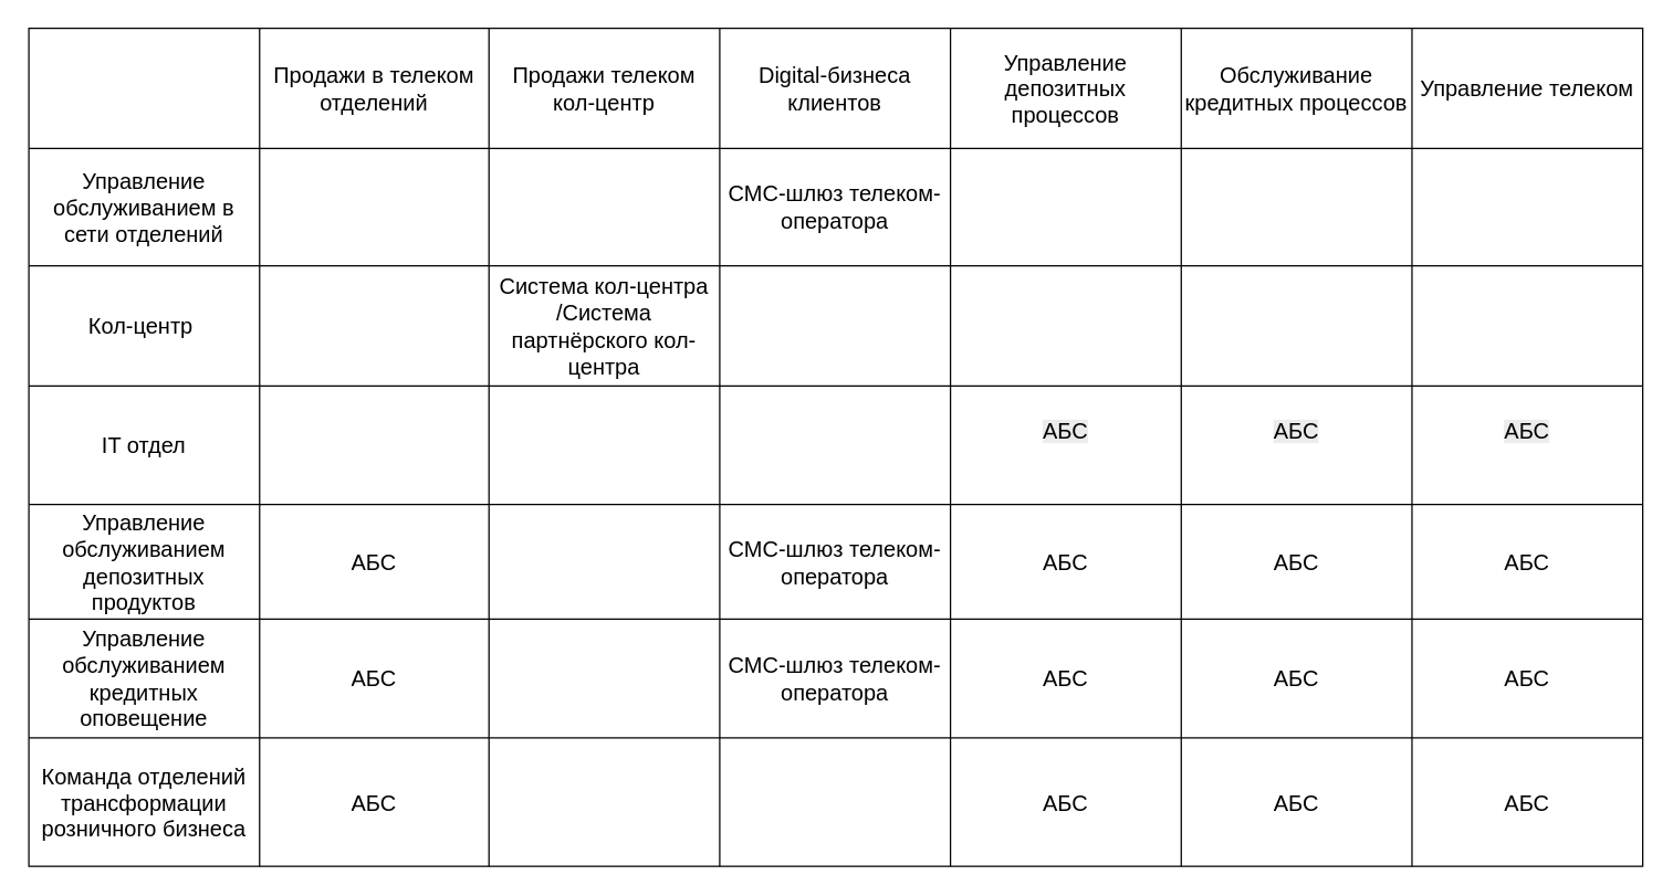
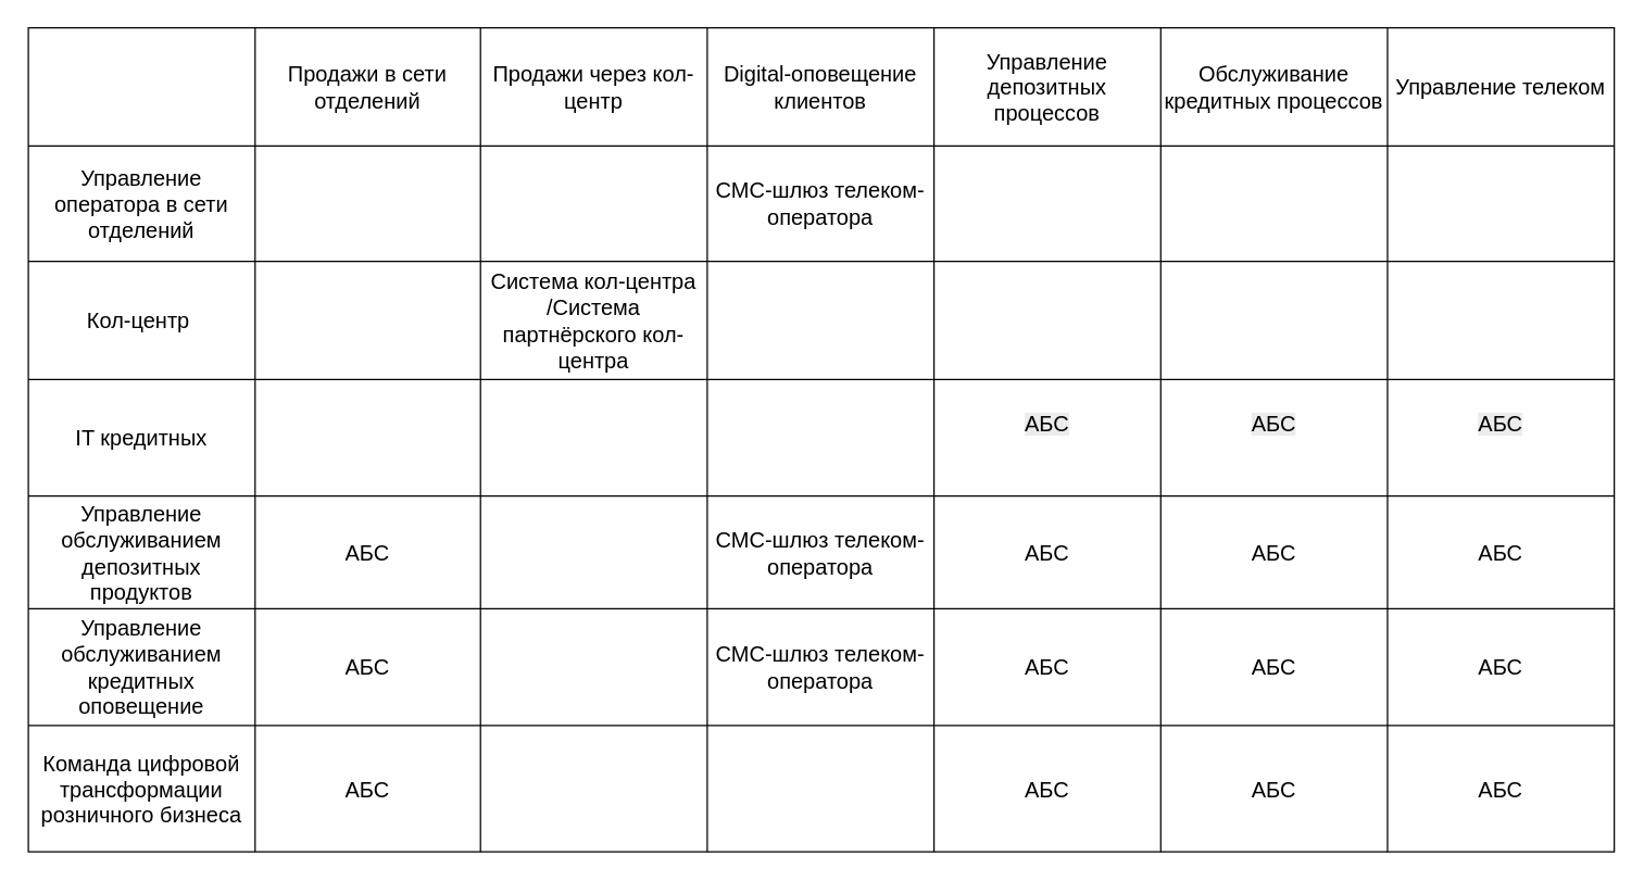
- <mxCell id="5" value="Продажи в телеком отделений" style="shape=partialRectangle;html=1;whiteSpace=wrap;connectable=0;strokeColor=inherit;overflow=hidden;fillColor=none;top=0;left=0;bottom=0;right=0;pointerEvents=1;fontSize=16;" vertex="1" parent="3"><mxGeometry x="167" width="166" height="87" as="geometry"><mxRectangle width="166" height="87" as="alternateBounds" /></mxGeometry></mxCell>
+ <mxCell id="5" value="Продажи в сети отделений" style="shape=partialRectangle;html=1;whiteSpace=wrap;connectable=0;strokeColor=inherit;overflow=hidden;fillColor=none;top=0;left=0;bottom=0;right=0;pointerEvents=1;fontSize=16;" vertex="1" parent="3"><mxGeometry x="167" width="166" height="87" as="geometry"><mxRectangle width="166" height="87" as="alternateBounds" /></mxGeometry></mxCell>
- <mxCell id="6" value="Продажи телеком кол-центр" style="shape=partialRectangle;html=1;whiteSpace=wrap;connectable=0;strokeColor=inherit;overflow=hidden;fillColor=none;top=0;left=0;bottom=0;right=0;pointerEvents=1;fontSize=16;" vertex="1" parent="3"><mxGeometry x="333" width="167" height="87" as="geometry"><mxRectangle width="167" height="87" as="alternateBounds" /></mxGeometry></mxCell>
+ <mxCell id="6" value="Продажи через кол-центр" style="shape=partialRectangle;html=1;whiteSpace=wrap;connectable=0;strokeColor=inherit;overflow=hidden;fillColor=none;top=0;left=0;bottom=0;right=0;pointerEvents=1;fontSize=16;" vertex="1" parent="3"><mxGeometry x="333" width="167" height="87" as="geometry"><mxRectangle width="167" height="87" as="alternateBounds" /></mxGeometry></mxCell>
- <mxCell id="7" value="Digital-бизнеса клиентов" style="shape=partialRectangle;html=1;whiteSpace=wrap;connectable=0;strokeColor=inherit;overflow=hidden;fillColor=none;top=0;left=0;bottom=0;right=0;pointerEvents=1;fontSize=16;" vertex="1" parent="3"><mxGeometry x="500" width="167" height="87" as="geometry"><mxRectangle width="167" height="87" as="alternateBounds" /></mxGeometry></mxCell>
+ <mxCell id="7" value="Digital-оповещение клиентов" style="shape=partialRectangle;html=1;whiteSpace=wrap;connectable=0;strokeColor=inherit;overflow=hidden;fillColor=none;top=0;left=0;bottom=0;right=0;pointerEvents=1;fontSize=16;" vertex="1" parent="3"><mxGeometry x="500" width="167" height="87" as="geometry"><mxRectangle width="167" height="87" as="alternateBounds" /></mxGeometry></mxCell>
- <mxCell id="12" value="Управление обслуживанием в сети отделений" style="shape=partialRectangle;html=1;whiteSpace=wrap;connectable=0;strokeColor=inherit;overflow=hidden;fillColor=none;top=0;left=0;bottom=0;right=0;pointerEvents=1;fontSize=16;" vertex="1" parent="11"><mxGeometry width="167" height="85" as="geometry"><mxRectangle width="167" height="85" as="alternateBounds" /></mxGeometry></mxCell>
+ <mxCell id="12" value="Управление оператора в сети отделений" style="shape=partialRectangle;html=1;whiteSpace=wrap;connectable=0;strokeColor=inherit;overflow=hidden;fillColor=none;top=0;left=0;bottom=0;right=0;pointerEvents=1;fontSize=16;" vertex="1" parent="11"><mxGeometry width="167" height="85" as="geometry"><mxRectangle width="167" height="85" as="alternateBounds" /></mxGeometry></mxCell>
- <mxCell id="28" value="IT отдел" style="shape=partialRectangle;html=1;whiteSpace=wrap;connectable=0;strokeColor=inherit;overflow=hidden;fillColor=none;top=0;left=0;bottom=0;right=0;pointerEvents=1;fontSize=16;" vertex="1" parent="27"><mxGeometry width="167" height="86" as="geometry"><mxRectangle width="167" height="86" as="alternateBounds" /></mxGeometry></mxCell>
+ <mxCell id="28" value="IT кредитных" style="shape=partialRectangle;html=1;whiteSpace=wrap;connectable=0;strokeColor=inherit;overflow=hidden;fillColor=none;top=0;left=0;bottom=0;right=0;pointerEvents=1;fontSize=16;" vertex="1" parent="27"><mxGeometry width="167" height="86" as="geometry"><mxRectangle width="167" height="86" as="alternateBounds" /></mxGeometry></mxCell>
- <mxCell id="52" value="Команда отделений трансформации розничного бизнеса" style="shape=partialRectangle;html=1;whiteSpace=wrap;connectable=0;strokeColor=inherit;overflow=hidden;fillColor=none;top=0;left=0;bottom=0;right=0;pointerEvents=1;fontSize=16;" vertex="1" parent="51"><mxGeometry width="167" height="93" as="geometry"><mxRectangle width="167" height="93" as="alternateBounds" /></mxGeometry></mxCell>
+ <mxCell id="52" value="Команда цифровой трансформации розничного бизнеса" style="shape=partialRectangle;html=1;whiteSpace=wrap;connectable=0;strokeColor=inherit;overflow=hidden;fillColor=none;top=0;left=0;bottom=0;right=0;pointerEvents=1;fontSize=16;" vertex="1" parent="51"><mxGeometry width="167" height="93" as="geometry"><mxRectangle width="167" height="93" as="alternateBounds" /></mxGeometry></mxCell>
